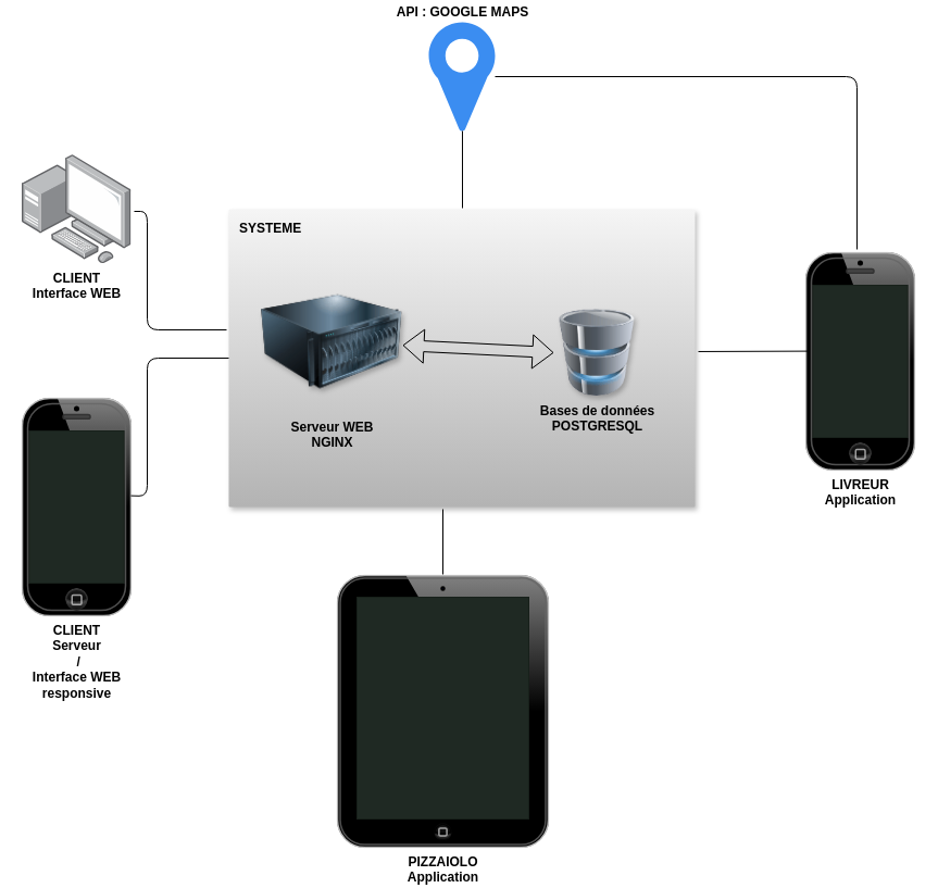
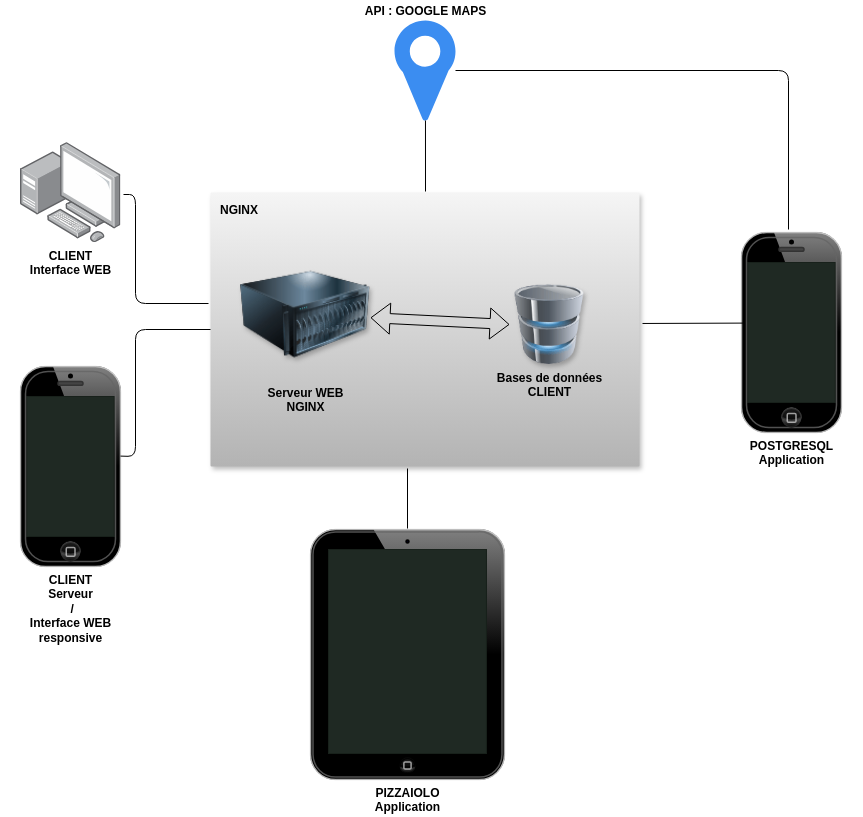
- <mxCell id="2" value="SYSTEME" style="points=[[0,0,0],[0.25,0,0],[0.5,0,0],[0.75,0,0],[1,0,0],[1,0.25,0],[1,0.5,0],[1,0.75,0],[1,1,0],[0.75,1,0],[0.5,1,0],[0.25,1,0],[0,1,0],[0,0.75,0],[0,0.5,0],[0,0.25,0]];rounded=1;absoluteArcSize=1;arcSize=2;html=1;strokeColor=none;gradientColor=#b3b3b3;shadow=1;dashed=0;fontSize=12;align=left;verticalAlign=top;spacing=10;spacingTop=-4;fillColor=#f5f5f5;labelBackgroundColor=none;fontStyle=1" vertex="1" parent="1"><mxGeometry x="210" y="192" width="429" height="274" as="geometry" /></mxCell>
+ <mxCell id="2" value="NGINX" style="points=[[0,0,0],[0.25,0,0],[0.5,0,0],[0.75,0,0],[1,0,0],[1,0.25,0],[1,0.5,0],[1,0.75,0],[1,1,0],[0.75,1,0],[0.5,1,0],[0.25,1,0],[0,1,0],[0,0.75,0],[0,0.5,0],[0,0.25,0]];rounded=1;absoluteArcSize=1;arcSize=2;html=1;strokeColor=none;gradientColor=#b3b3b3;shadow=1;dashed=0;fontSize=12;align=left;verticalAlign=top;spacing=10;spacingTop=-4;fillColor=#f5f5f5;labelBackgroundColor=none;fontStyle=1" vertex="1" parent="1"><mxGeometry x="210" y="192" width="429" height="274" as="geometry" /></mxCell>
- <mxCell id="3" value="&lt;div&gt;Bases de données&lt;/div&gt;&lt;div&gt;POSTGRESQL&lt;br&gt;&lt;/div&gt;" style="image;html=1;labelBackgroundColor=none;image=img/lib/clip_art/computers/Database_128x128.png;shadow=1;fontStyle=1" vertex="1" parent="1"><mxGeometry x="509" y="284" width="80" height="80" as="geometry" /></mxCell>
+ <mxCell id="3" value="&lt;div&gt;Bases de données&lt;/div&gt;&lt;div&gt;CLIENT&lt;br&gt;&lt;/div&gt;" style="image;html=1;labelBackgroundColor=none;image=img/lib/clip_art/computers/Database_128x128.png;shadow=1;fontStyle=1" vertex="1" parent="1"><mxGeometry x="509" y="284" width="80" height="80" as="geometry" /></mxCell>
- <mxCell id="7" value="&lt;div&gt;LIVREUR&lt;/div&gt;&lt;div&gt;Application&lt;br&gt;&lt;/div&gt;" style="verticalLabelPosition=bottom;verticalAlign=top;html=1;shadow=0;dashed=0;strokeWidth=1;shape=mxgraph.ios.iPhone;bgStyle=bgGreen;fillColor=#aaaaaa;labelBackgroundColor=none;aspect=fixed;fontStyle=1" vertex="1" parent="1"><mxGeometry x="741" y="232" width="100" height="200" as="geometry" /></mxCell>
+ <mxCell id="7" value="&lt;div&gt;POSTGRESQL&lt;/div&gt;&lt;div&gt;Application&lt;br&gt;&lt;/div&gt;" style="verticalLabelPosition=bottom;verticalAlign=top;html=1;shadow=0;dashed=0;strokeWidth=1;shape=mxgraph.ios.iPhone;bgStyle=bgGreen;fillColor=#aaaaaa;labelBackgroundColor=none;aspect=fixed;fontStyle=1" vertex="1" parent="1"><mxGeometry x="741" y="232" width="100" height="200" as="geometry" /></mxCell>
